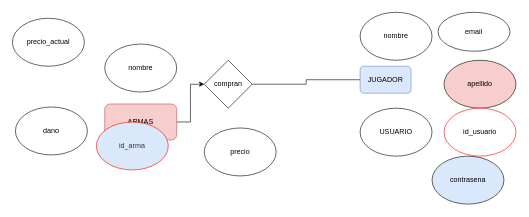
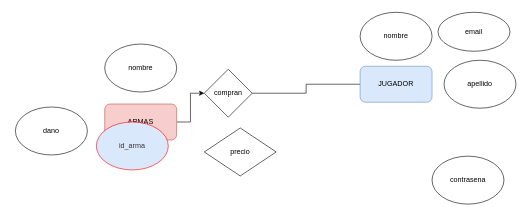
- <mxCell id="17" value="precio_actual" style="ellipse;whiteSpace=wrap;html=1;" vertex="1" parent="1"><mxGeometry x="20" y="30" width="120" height="80" as="geometry" /></mxCell>
- <mxCell id="3" value="JUGADOR" style="rounded=1;whiteSpace=wrap;html=1;fillColor=#dae8fc;strokeColor=#6c8ebf;" vertex="1" parent="1"><mxGeometry x="600" y="110" width="85" height="45" as="geometry" /></mxCell>
+ <mxCell id="3" value="JUGADOR" style="rounded=1;whiteSpace=wrap;html=1;fillColor=#dae8fc;strokeColor=#6c8ebf;" vertex="1" parent="1"><mxGeometry x="600" y="110" width="120" height="60" as="geometry" /></mxCell>
- <mxCell id="13" value="compran" style="rhombus;whiteSpace=wrap;html=1;" vertex="1" parent="1"><mxGeometry x="340" y="100" width="80" height="80" as="geometry" /></mxCell>
+ <mxCell id="13" value="compran" style="rhombus;whiteSpace=wrap;html=1;" vertex="1" parent="1"><mxGeometry x="340" y="115" width="80" height="80" as="geometry" /></mxCell>
- <mxCell id="9" value="apellido" style="ellipse;whiteSpace=wrap;html=1;fillColor=#f8cecc;" vertex="1" parent="1"><mxGeometry x="740" y="100" width="120" height="80" as="geometry" /></mxCell>
+ <mxCell id="9" value="apellido" style="ellipse;whiteSpace=wrap;html=1;" vertex="1" parent="1"><mxGeometry x="740" y="100" width="120" height="80" as="geometry" /></mxCell>
- <mxCell id="10" value="USUARIO" style="ellipse;whiteSpace=wrap;html=1;" vertex="1" parent="1"><mxGeometry x="600" y="180" width="120" height="80" as="geometry" /></mxCell>
- <mxCell id="14" value="id_usuario" style="ellipse;whiteSpace=wrap;html=1;strokeColor=#FF0000;" vertex="1" parent="1"><mxGeometry x="740" y="180" width="120" height="80" as="geometry" /></mxCell>
- <mxCell id="16" value="precio" style="ellipse;whiteSpace=wrap;html=1;" vertex="1" parent="1"><mxGeometry x="340" y="213" width="120" height="80" as="geometry" /></mxCell>
+ <mxCell id="16" value="precio" style="rhombus;whiteSpace=wrap;html=1;" vertex="1" parent="1"><mxGeometry x="340" y="213" width="120" height="80" as="geometry" /></mxCell>
- <mxCell id="6" value="contrasena" style="ellipse;whiteSpace=wrap;html=1;fillColor=#dae8fc;" vertex="1" parent="1"><mxGeometry x="720" y="260" width="120" height="80" as="geometry" /></mxCell>
+ <mxCell id="6" value="contrasena" style="ellipse;whiteSpace=wrap;html=1;" vertex="1" parent="1"><mxGeometry x="720" y="260" width="120" height="80" as="geometry" /></mxCell>
